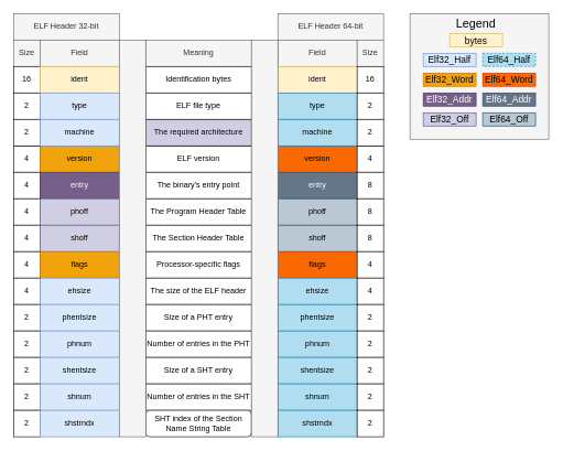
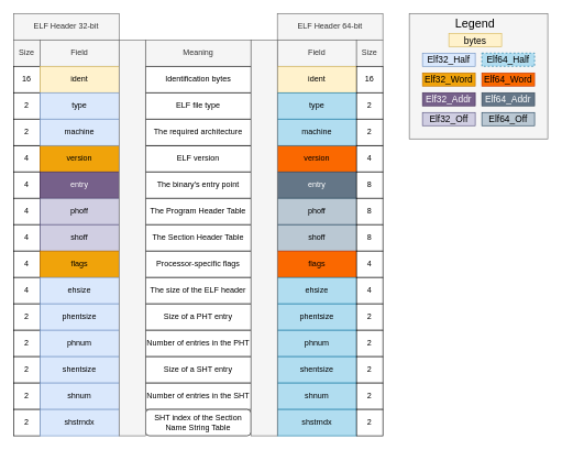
- <mxCell id="52" value="The required architecture" style="rounded=0;whiteSpace=wrap;html=1;fillColor=#d0cee2;" vertex="1" parent="1"><mxGeometry x="220" y="180" width="160" height="40" as="geometry" /></mxCell>
+ <mxCell id="52" value="The required architecture" style="rounded=0;whiteSpace=wrap;html=1;" vertex="1" parent="1"><mxGeometry x="220" y="180" width="160" height="40" as="geometry" /></mxCell>
